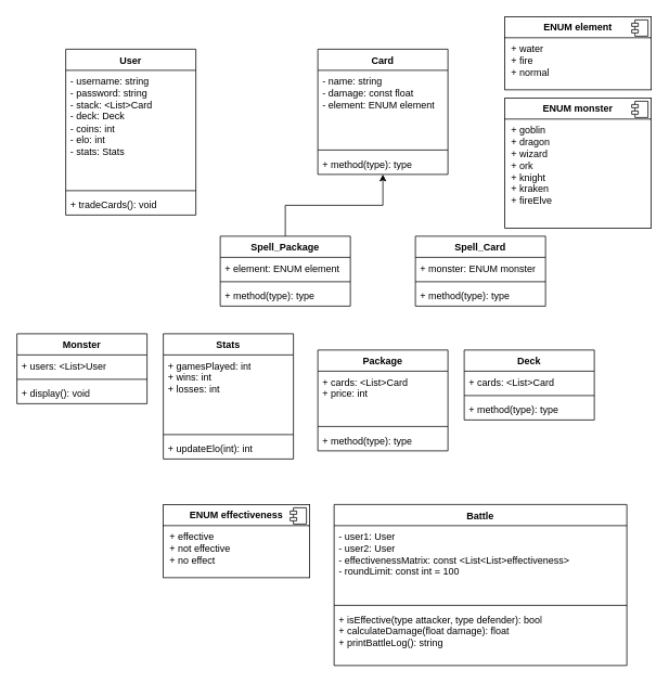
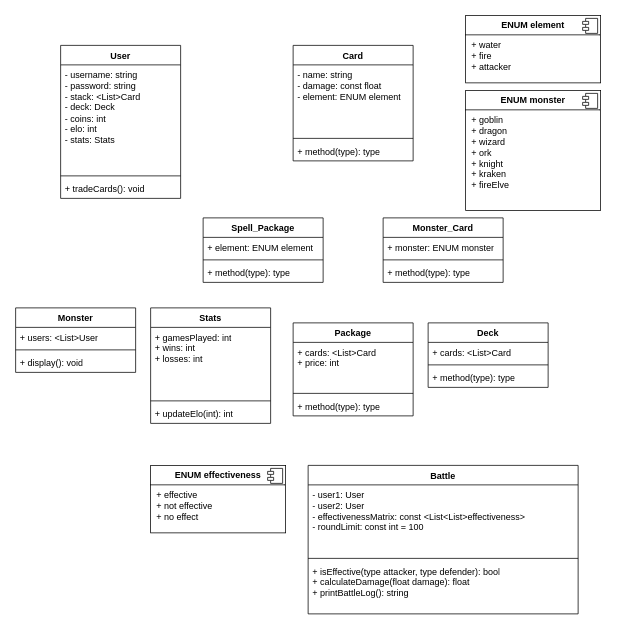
- <mxCell id="23" value="&lt;p style=&quot;margin:0px;margin-top:6px;text-align:center;&quot;&gt;&lt;b&gt;ENUM element&lt;/b&gt;&lt;/p&gt;&lt;hr size=&quot;1&quot; style=&quot;border-style:solid;&quot;&gt;&lt;p style=&quot;margin:0px;margin-left:8px;&quot;&gt;+ water&lt;/p&gt;&lt;p style=&quot;margin:0px;margin-left:8px;&quot;&gt;+ fire&lt;/p&gt;&lt;p style=&quot;margin:0px;margin-left:8px;&quot;&gt;+ normal&lt;/p&gt;" style="align=left;overflow=fill;html=1;dropTarget=0;whiteSpace=wrap;" vertex="1" parent="1"><mxGeometry x="620" y="20" width="180" height="90" as="geometry" /></mxCell>
+ <mxCell id="23" value="&lt;p style=&quot;margin:0px;margin-top:6px;text-align:center;&quot;&gt;&lt;b&gt;ENUM element&lt;/b&gt;&lt;/p&gt;&lt;hr size=&quot;1&quot; style=&quot;border-style:solid;&quot;&gt;&lt;p style=&quot;margin:0px;margin-left:8px;&quot;&gt;+ water&lt;/p&gt;&lt;p style=&quot;margin:0px;margin-left:8px;&quot;&gt;+ fire&lt;/p&gt;&lt;p style=&quot;margin:0px;margin-left:8px;&quot;&gt;+ attacker&lt;/p&gt;" style="align=left;overflow=fill;html=1;dropTarget=0;whiteSpace=wrap;" vertex="1" parent="1"><mxGeometry x="620" y="20" width="180" height="90" as="geometry" /></mxCell>
- <mxCell id="10" style="edgeStyle=orthogonalEdgeStyle;rounded=0;orthogonalLoop=1;jettySize=auto;html=1;exitX=0.5;exitY=0;exitDx=0;exitDy=0;" edge="1" parent="1" source="11" target="6"><mxGeometry relative="1" as="geometry" /></mxCell>
- <mxCell id="15" value="Spell_Card" style="swimlane;fontStyle=1;align=center;verticalAlign=top;childLayout=stackLayout;horizontal=1;startSize=26;horizontalStack=0;resizeParent=1;resizeParentMax=0;resizeLast=0;collapsible=1;marginBottom=0;whiteSpace=wrap;html=1;" vertex="1" parent="1"><mxGeometry x="510" y="290" width="160" height="86" as="geometry" /></mxCell>
+ <mxCell id="15" value="Monster_Card" style="swimlane;fontStyle=1;align=center;verticalAlign=top;childLayout=stackLayout;horizontal=1;startSize=26;horizontalStack=0;resizeParent=1;resizeParentMax=0;resizeLast=0;collapsible=1;marginBottom=0;whiteSpace=wrap;html=1;" vertex="1" parent="1"><mxGeometry x="510" y="290" width="160" height="86" as="geometry" /></mxCell>
